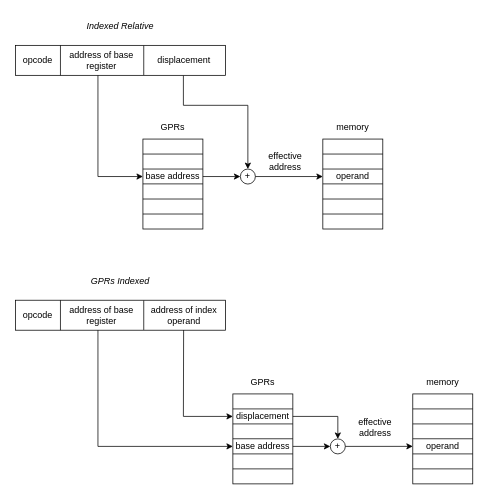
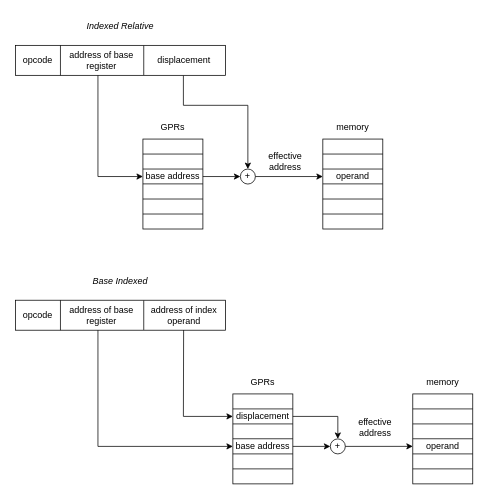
- <mxCell id="35" value="GPRs Indexed" style="text;html=1;strokeColor=none;fillColor=none;align=center;verticalAlign=middle;whiteSpace=wrap;rounded=0;fontStyle=2" vertex="1" parent="1"><mxGeometry x="30" y="360" width="260" height="30" as="geometry" /></mxCell>
+ <mxCell id="35" value="Base Indexed" style="text;html=1;strokeColor=none;fillColor=none;align=center;verticalAlign=middle;whiteSpace=wrap;rounded=0;fontStyle=2" vertex="1" parent="1"><mxGeometry x="30" y="360" width="260" height="30" as="geometry" /></mxCell>
